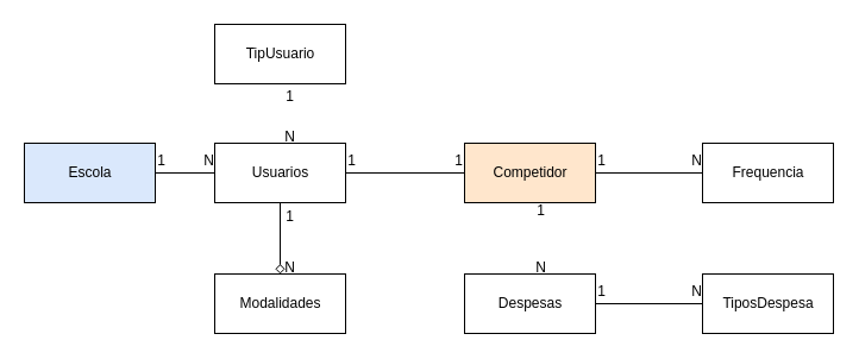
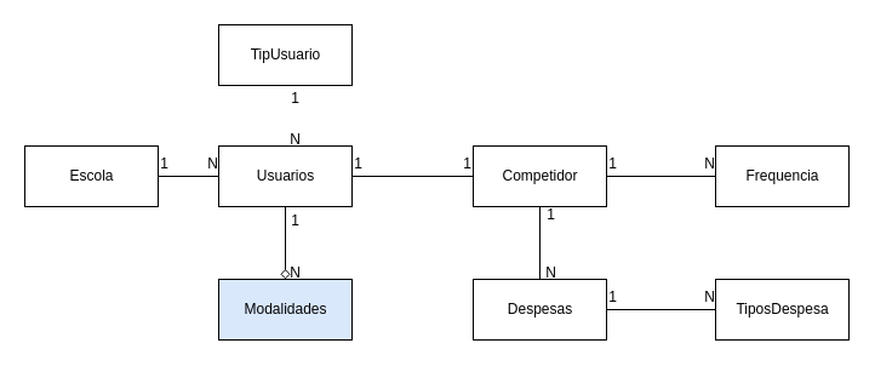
- <mxCell id="24" value="Escola" style="html=1;fillColor=#dae8fc;" parent="1" vertex="1"><mxGeometry y="120" width="110" height="50" as="geometry" x="20" /></mxCell>
+ <mxCell id="24" value="Escola" style="html=1;" parent="1" vertex="1"><mxGeometry y="120" width="110" height="50" as="geometry" x="20" /></mxCell>
- <mxCell id="7" value="Competidor" style="html=1;fillColor=#ffe6cc;" parent="1" vertex="1"><mxGeometry x="390" y="120" width="110" height="50" as="geometry" /></mxCell>
+ <mxCell id="7" value="Competidor" style="html=1;" parent="1" vertex="1"><mxGeometry x="390" y="120" width="110" height="50" as="geometry" /></mxCell>
+ <mxCell id="6" style="edgeStyle=orthogonalEdgeStyle;rounded=0;orthogonalLoop=1;jettySize=auto;html=1;endArrow=none;endFill=0;" parent="1" source="7" target="10" edge="1"><mxGeometry relative="1" as="geometry" /></mxCell>
- <mxCell id="8" value="Modalidades" style="html=1;" parent="1" vertex="1"><mxGeometry x="180" y="230" width="110" height="50" as="geometry" /></mxCell>
+ <mxCell id="8" value="Modalidades" style="html=1;fillColor=#dae8fc;" parent="1" vertex="1"><mxGeometry x="180" y="230" width="110" height="50" as="geometry" /></mxCell>
